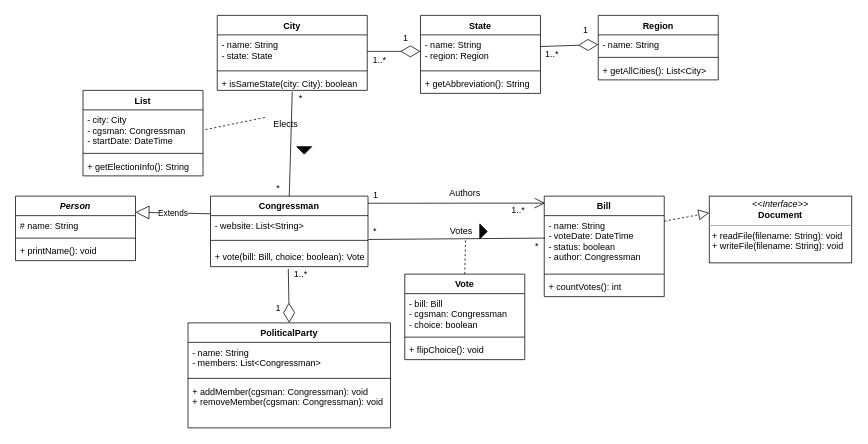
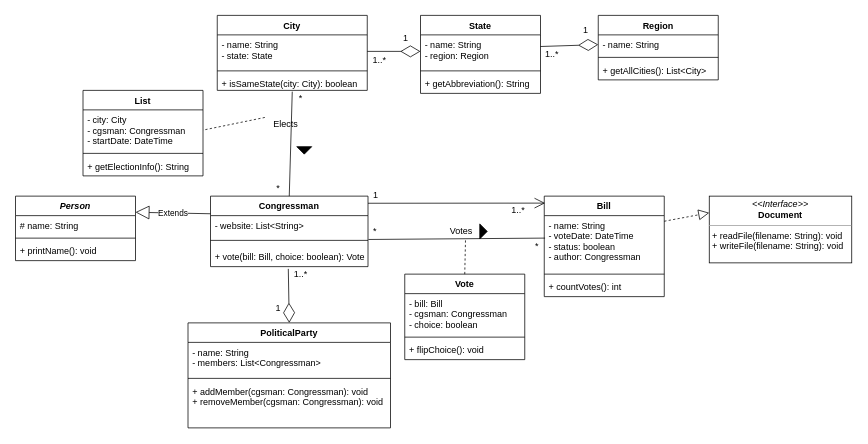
- <mxCell id="59" value="Authors" style="text;html=1;align=center;verticalAlign=middle;resizable=0;points=[];autosize=1;strokeColor=none;fillColor=none;" vertex="1" parent="1"><mxGeometry x="589" y="247" width="60" height="20" as="geometry" /></mxCell>
